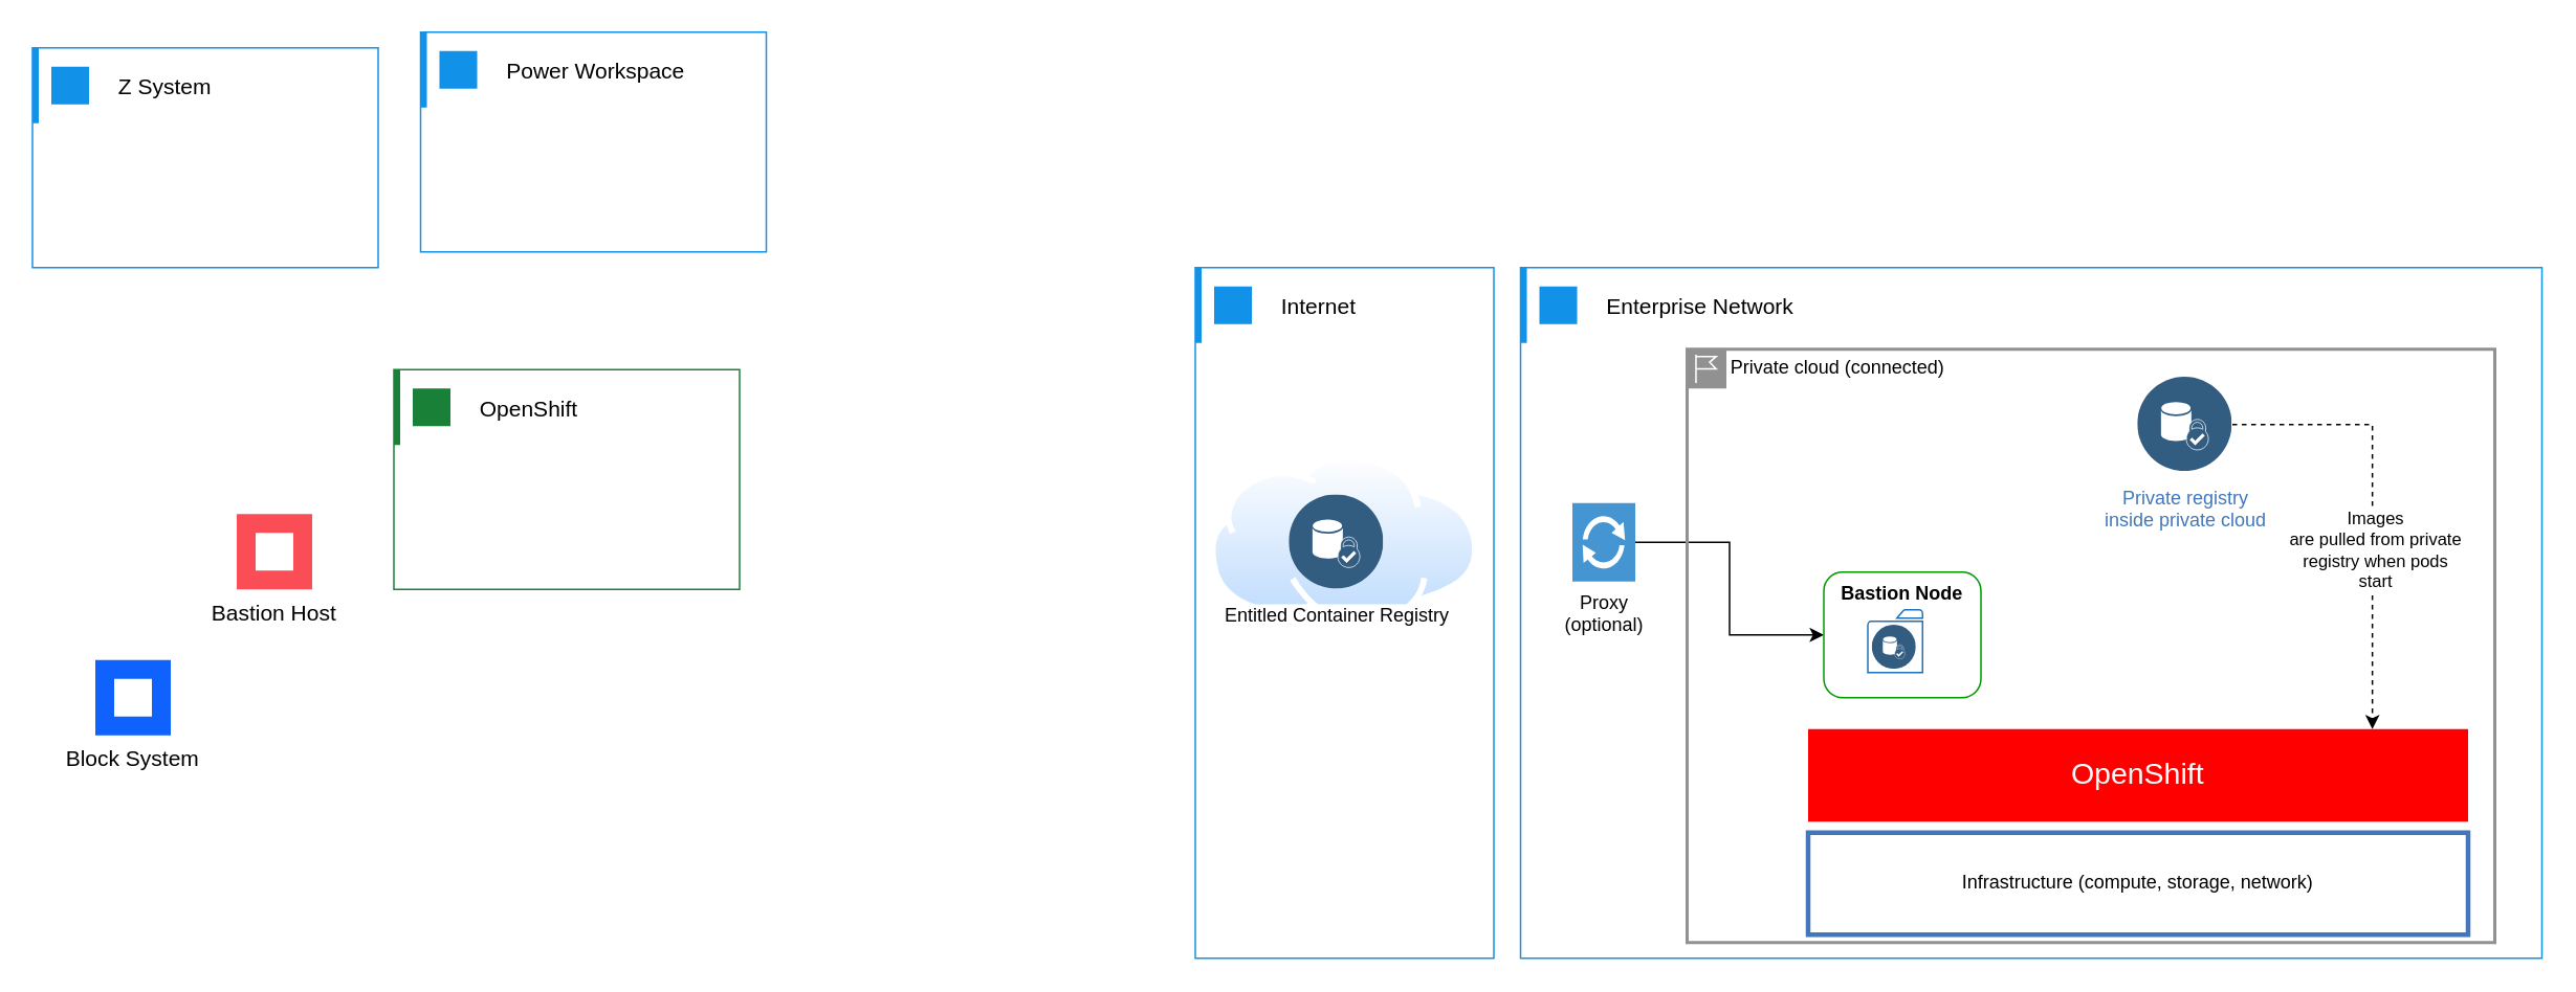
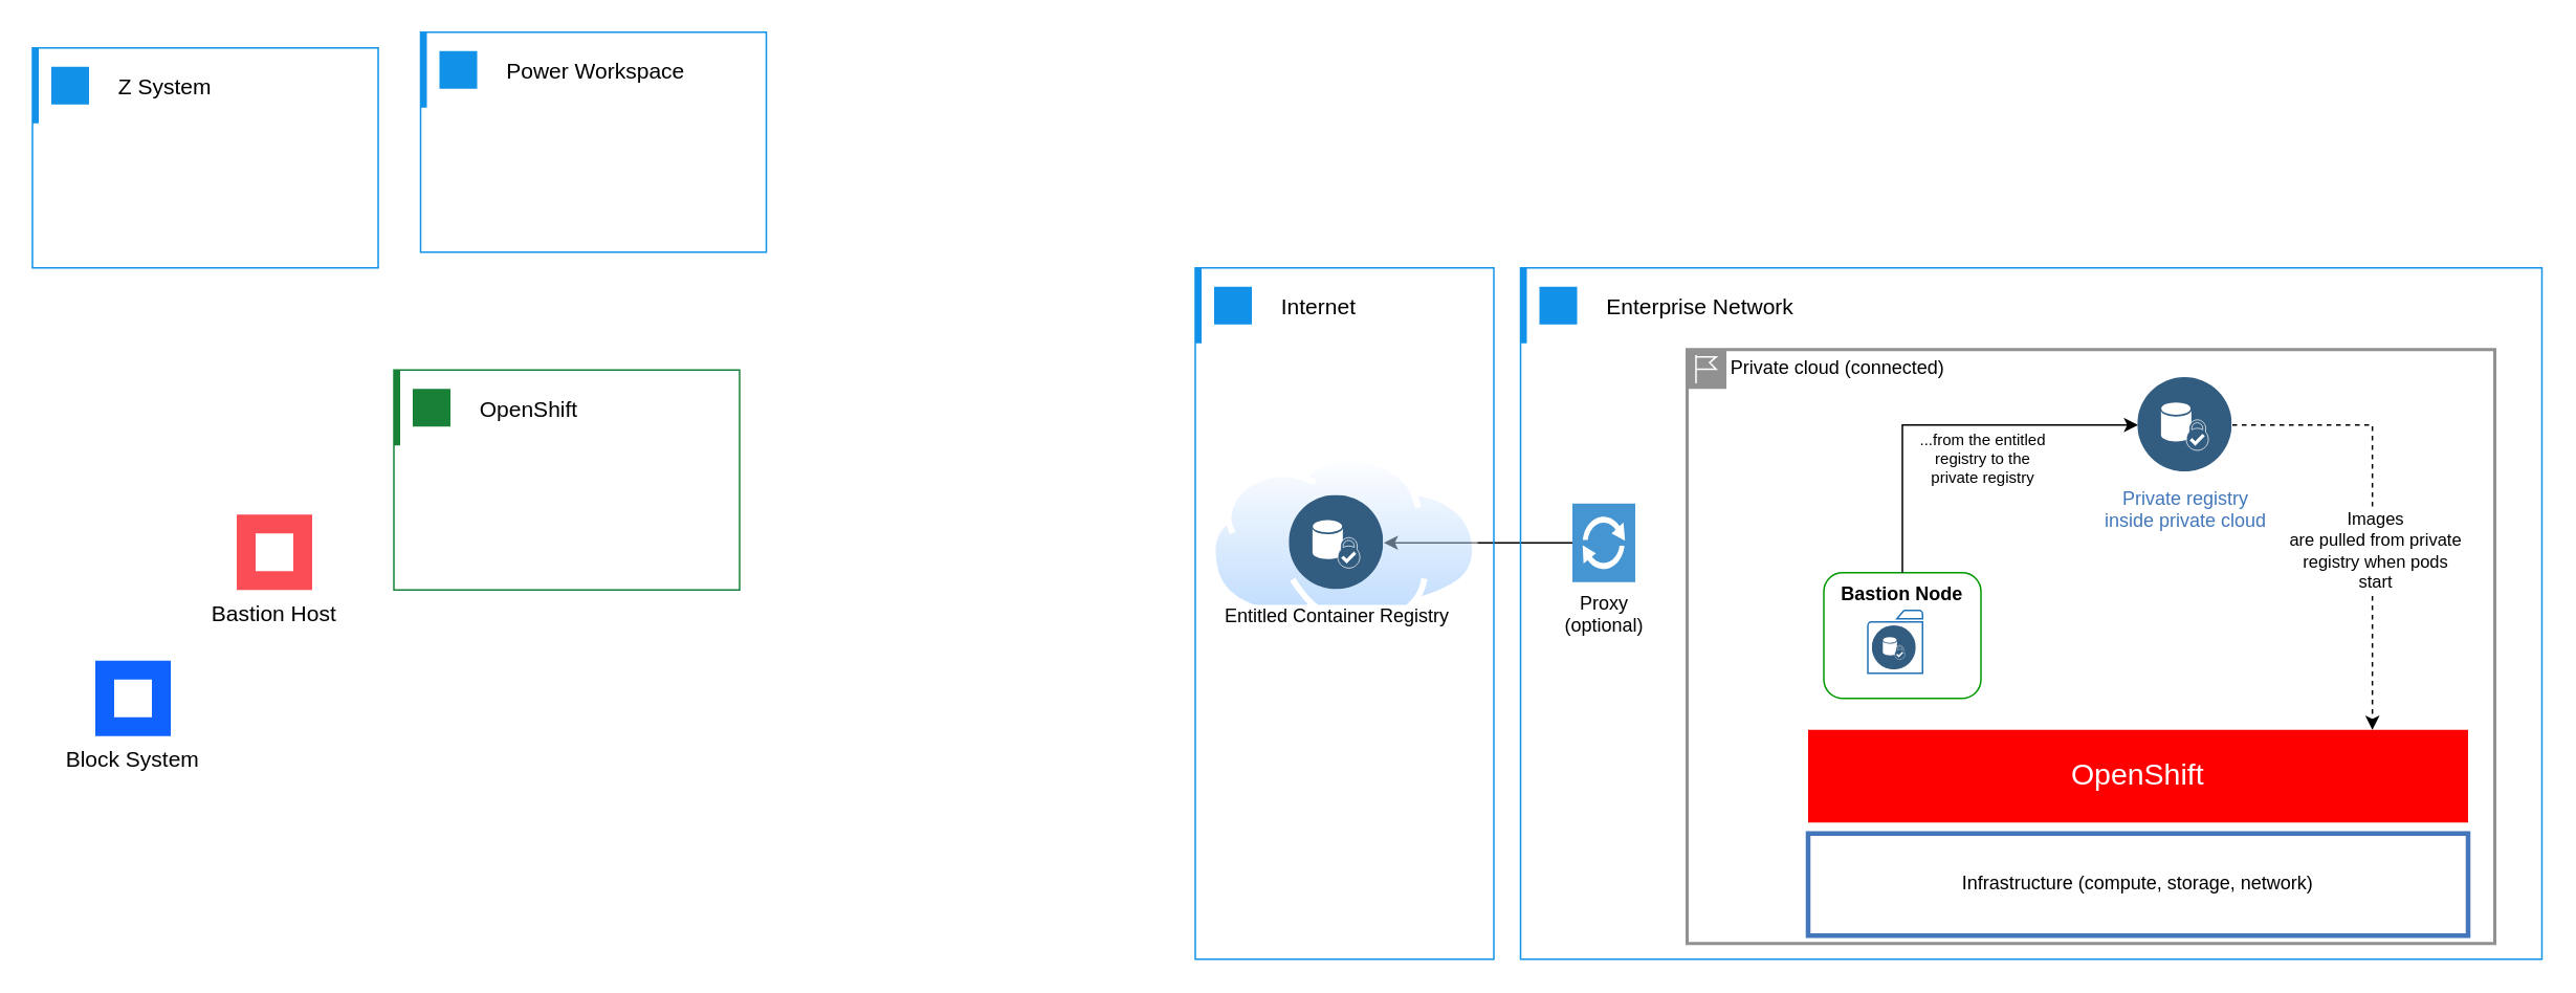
+ <mxCell id="36" value="" style="edgeStyle=orthogonalEdgeStyle;rounded=0;orthogonalLoop=1;jettySize=auto;html=1;fontSize=7;entryX=0;entryY=0.5;entryDx=0;entryDy=0;exitX=0.5;exitY=0;exitDx=0;exitDy=0;" parent="33" source="14" target="43" edge="1"><mxGeometry relative="1" as="geometry"><mxPoint x="830" y="360" as="sourcePoint" /><mxPoint x="1160" y="440" as="targetPoint" /></mxGeometry></mxCell>
+ <mxCell id="37" value="...from the entitled&lt;br&gt;registry to the&lt;br&gt;private registry" style="edgeLabel;html=1;align=center;verticalAlign=middle;resizable=0;points=[];fontSize=10;" parent="36" vertex="1" connectable="0"><mxGeometry x="-0.04" relative="1" as="geometry"><mxPoint x="27" y="20" as="offset" /></mxGeometry></mxCell>
- <mxCell id="2" value="" style="endArrow=classic;html=1;rounded=0;edgeStyle=elbowEdgeStyle;" parent="1" source="38" target="14" edge="1"><mxGeometry width="50" height="50" relative="1" as="geometry"><mxPoint x="920" y="220" as="sourcePoint" /><mxPoint x="970" y="170" as="targetPoint" /></mxGeometry></mxCell>
+ <mxCell id="2" value="" style="endArrow=classic;html=1;rounded=0;entryX=1;entryY=0.5;entryDx=0;entryDy=0;edgeStyle=elbowEdgeStyle;" parent="1" source="38" target="8" edge="1"><mxGeometry width="50" height="50" relative="1" as="geometry"><mxPoint x="920" y="220" as="sourcePoint" /><mxPoint x="970" y="170" as="targetPoint" /></mxGeometry></mxCell>
